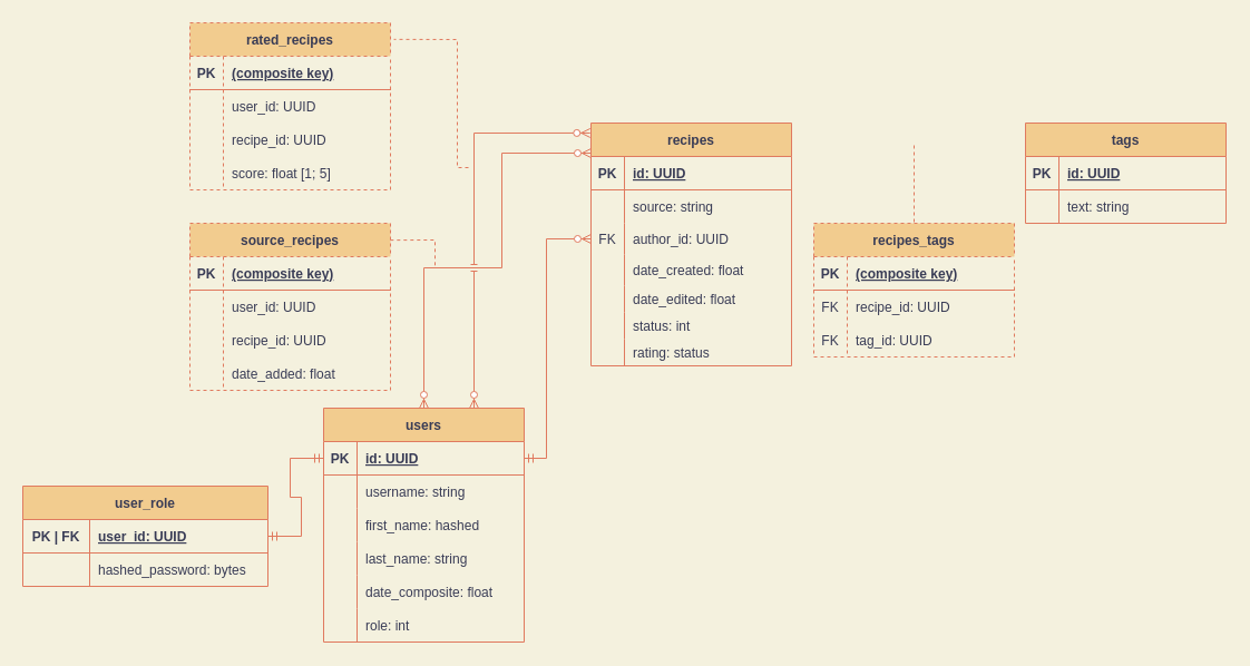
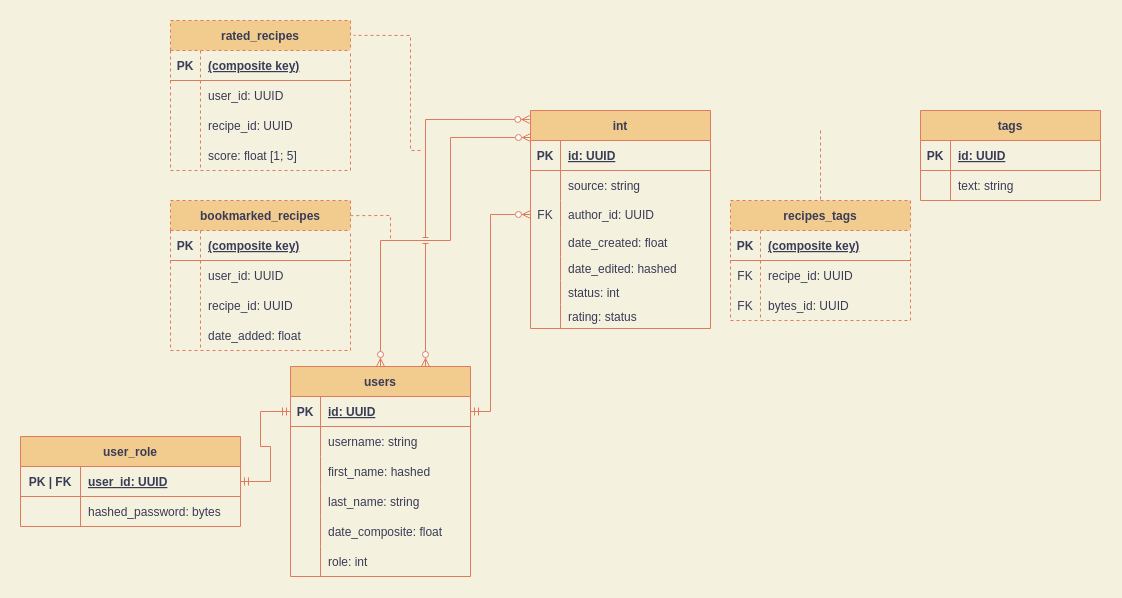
- <mxCell id="2" value="recipes" style="shape=table;startSize=30;container=1;collapsible=1;childLayout=tableLayout;fixedRows=1;rowLines=0;fontStyle=1;align=center;resizeLast=1;fillColor=#F2CC8F;strokeColor=#E07A5F;fontColor=#393C56;" parent="1" vertex="1"><mxGeometry x="530" y="110" width="180" height="218" as="geometry" /></mxCell>
+ <mxCell id="2" value="int" style="shape=table;startSize=30;container=1;collapsible=1;childLayout=tableLayout;fixedRows=1;rowLines=0;fontStyle=1;align=center;resizeLast=1;fillColor=#F2CC8F;strokeColor=#E07A5F;fontColor=#393C56;" parent="1" vertex="1"><mxGeometry x="530" y="110" width="180" height="218" as="geometry" /></mxCell>
- <mxCell id="61" value="source_recipes" style="shape=table;startSize=30;container=1;collapsible=1;childLayout=tableLayout;fixedRows=1;rowLines=0;fontStyle=1;align=center;resizeLast=1;dashed=1;fillColor=#F2CC8F;strokeColor=#E07A5F;fontColor=#393C56;" parent="1" vertex="1"><mxGeometry x="170" y="200" width="180" height="150" as="geometry" /></mxCell>
+ <mxCell id="61" value="bookmarked_recipes" style="shape=table;startSize=30;container=1;collapsible=1;childLayout=tableLayout;fixedRows=1;rowLines=0;fontStyle=1;align=center;resizeLast=1;dashed=1;fillColor=#F2CC8F;strokeColor=#E07A5F;fontColor=#393C56;" parent="1" vertex="1"><mxGeometry x="170" y="200" width="180" height="150" as="geometry" /></mxCell>
- <mxCell id="17" value="date_edited: float" style="shape=partialRectangle;connectable=0;fillColor=none;top=0;left=0;bottom=0;right=0;align=left;spacingLeft=6;overflow=hidden;strokeColor=#E07A5F;fontColor=#393C56;" parent="15" vertex="1"><mxGeometry x="30" width="150" height="24" as="geometry"><mxRectangle width="150" height="24" as="alternateBounds" /></mxGeometry></mxCell>
+ <mxCell id="17" value="date_edited: hashed" style="shape=partialRectangle;connectable=0;fillColor=none;top=0;left=0;bottom=0;right=0;align=left;spacingLeft=6;overflow=hidden;strokeColor=#E07A5F;fontColor=#393C56;" parent="15" vertex="1"><mxGeometry x="30" width="150" height="24" as="geometry"><mxRectangle width="150" height="24" as="alternateBounds" /></mxGeometry></mxCell>
- <mxCell id="40" value="tag_id: UUID" style="shape=partialRectangle;connectable=0;fillColor=none;top=0;left=0;bottom=0;right=0;align=left;spacingLeft=6;overflow=hidden;strokeColor=#E07A5F;fontColor=#393C56;" parent="38" vertex="1"><mxGeometry x="30" width="150" height="30" as="geometry"><mxRectangle width="150" height="30" as="alternateBounds" /></mxGeometry></mxCell>
+ <mxCell id="40" value="bytes_id: UUID" style="shape=partialRectangle;connectable=0;fillColor=none;top=0;left=0;bottom=0;right=0;align=left;spacingLeft=6;overflow=hidden;strokeColor=#E07A5F;fontColor=#393C56;" parent="38" vertex="1"><mxGeometry x="30" width="150" height="30" as="geometry"><mxRectangle width="150" height="30" as="alternateBounds" /></mxGeometry></mxCell>
